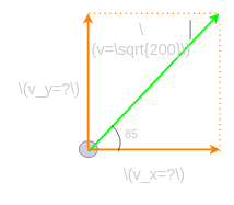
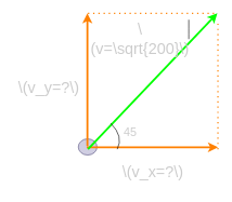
- <mxCell id="8" value="85" style="text;html=1;align=center;verticalAlign=middle;whiteSpace=wrap;rounded=0;fontSize=18;fontColor=#CCCCCC;" parent="1" vertex="1"><mxGeometry x="180" y="190" width="40" height="30" as="geometry" /></mxCell>
+ <mxCell id="8" value="45" style="text;html=1;align=center;verticalAlign=middle;whiteSpace=wrap;rounded=0;fontSize=18;fontColor=#CCCCCC;" parent="1" vertex="1"><mxGeometry x="180" y="190" width="40" height="30" as="geometry" /></mxCell>
